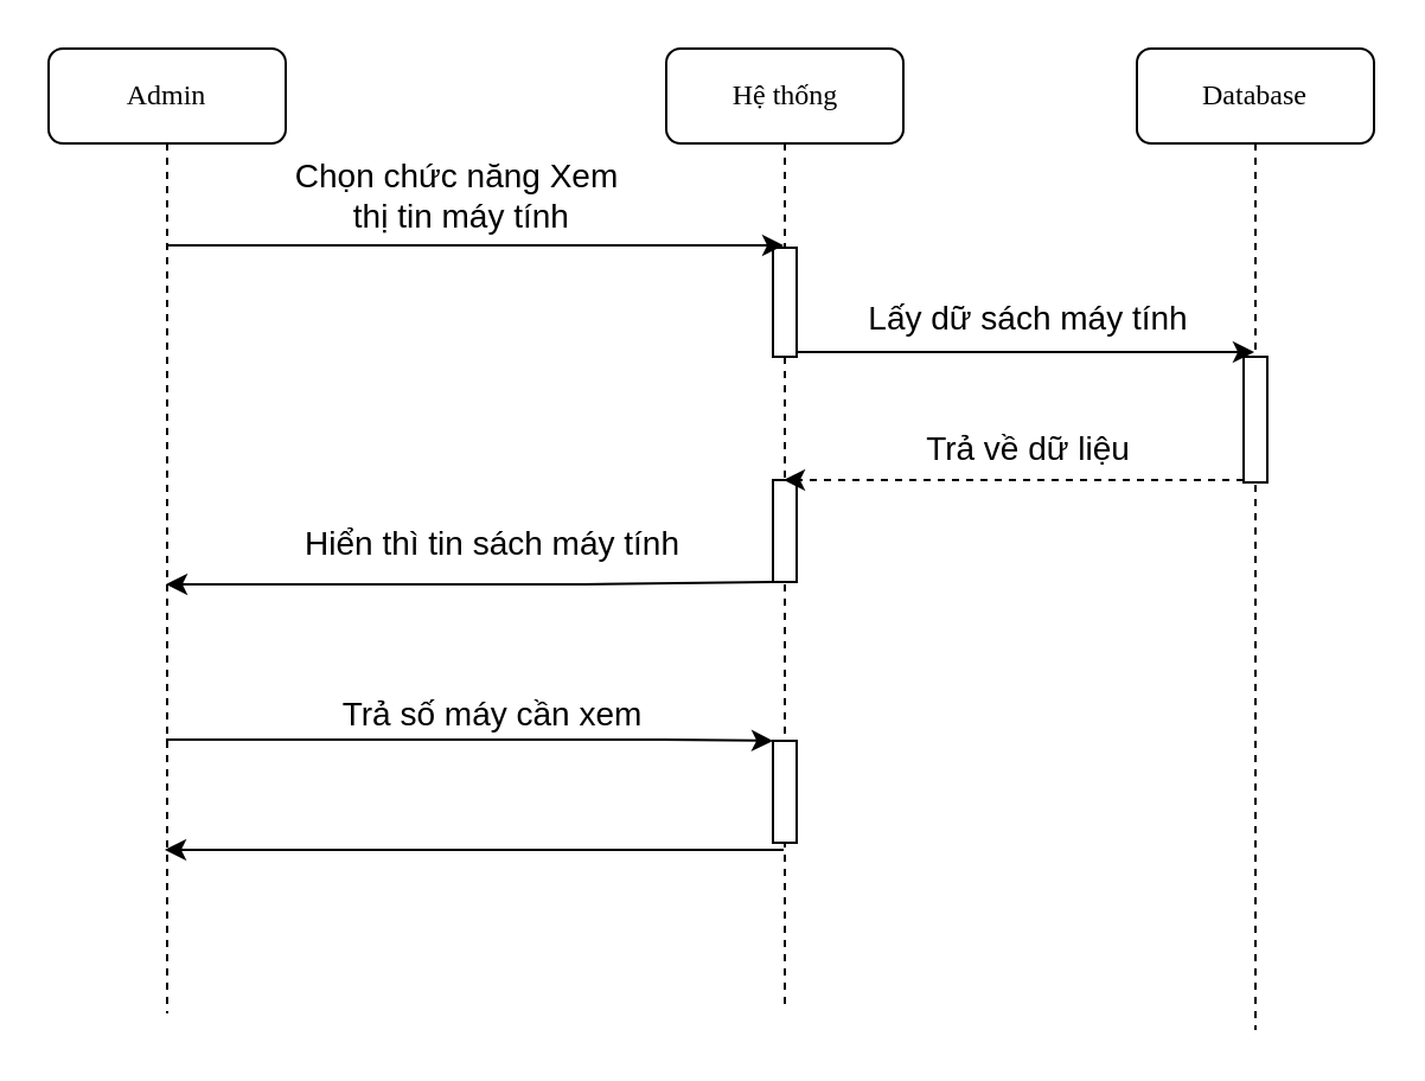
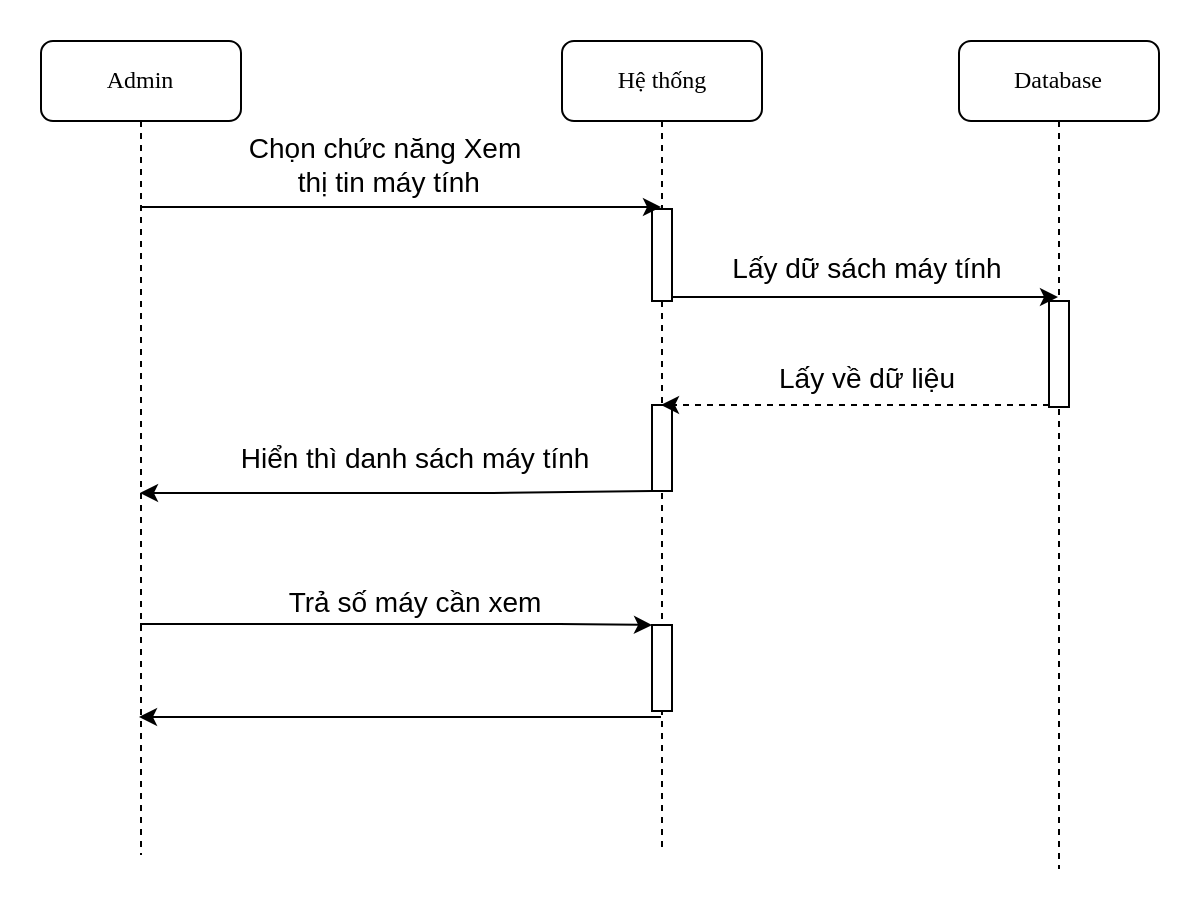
- <mxCell id="14" value="&lt;font style=&quot;font-size: 14px&quot;&gt;Trả về dữ liệu&lt;/font&gt;" style="text;html=1;align=center;verticalAlign=middle;resizable=0;points=[];autosize=1;" vertex="1" parent="1"><mxGeometry x="384.5" y="179" width="96" height="19" as="geometry" /></mxCell>
+ <mxCell id="14" value="&lt;font style=&quot;font-size: 14px&quot;&gt;Lấy về dữ liệu&lt;/font&gt;" style="text;html=1;align=center;verticalAlign=middle;resizable=0;points=[];autosize=1;" vertex="1" parent="1"><mxGeometry x="384.5" y="179" width="96" height="19" as="geometry" /></mxCell>
- <mxCell id="16" value="&lt;font style=&quot;font-size: 14px&quot;&gt;Hiển thì tin sách máy tính&lt;/font&gt;" style="text;html=1;align=center;verticalAlign=middle;resizable=0;points=[];autosize=1;" vertex="1" parent="1"><mxGeometry x="114" y="219" width="185" height="19" as="geometry" /></mxCell>
+ <mxCell id="16" value="&lt;font style=&quot;font-size: 14px&quot;&gt;Hiển thì danh sách máy tính&lt;/font&gt;" style="text;html=1;align=center;verticalAlign=middle;resizable=0;points=[];autosize=1;" vertex="1" parent="1"><mxGeometry x="114" y="219" width="185" height="19" as="geometry" /></mxCell>
